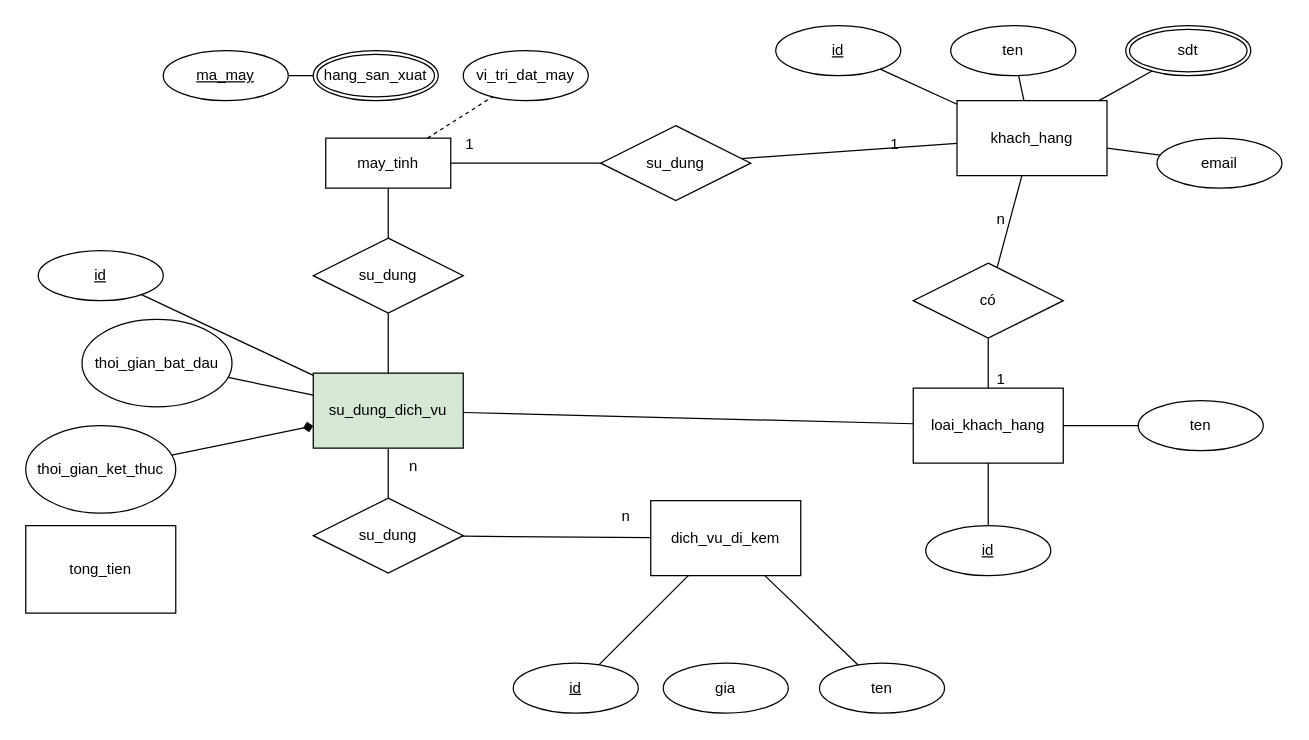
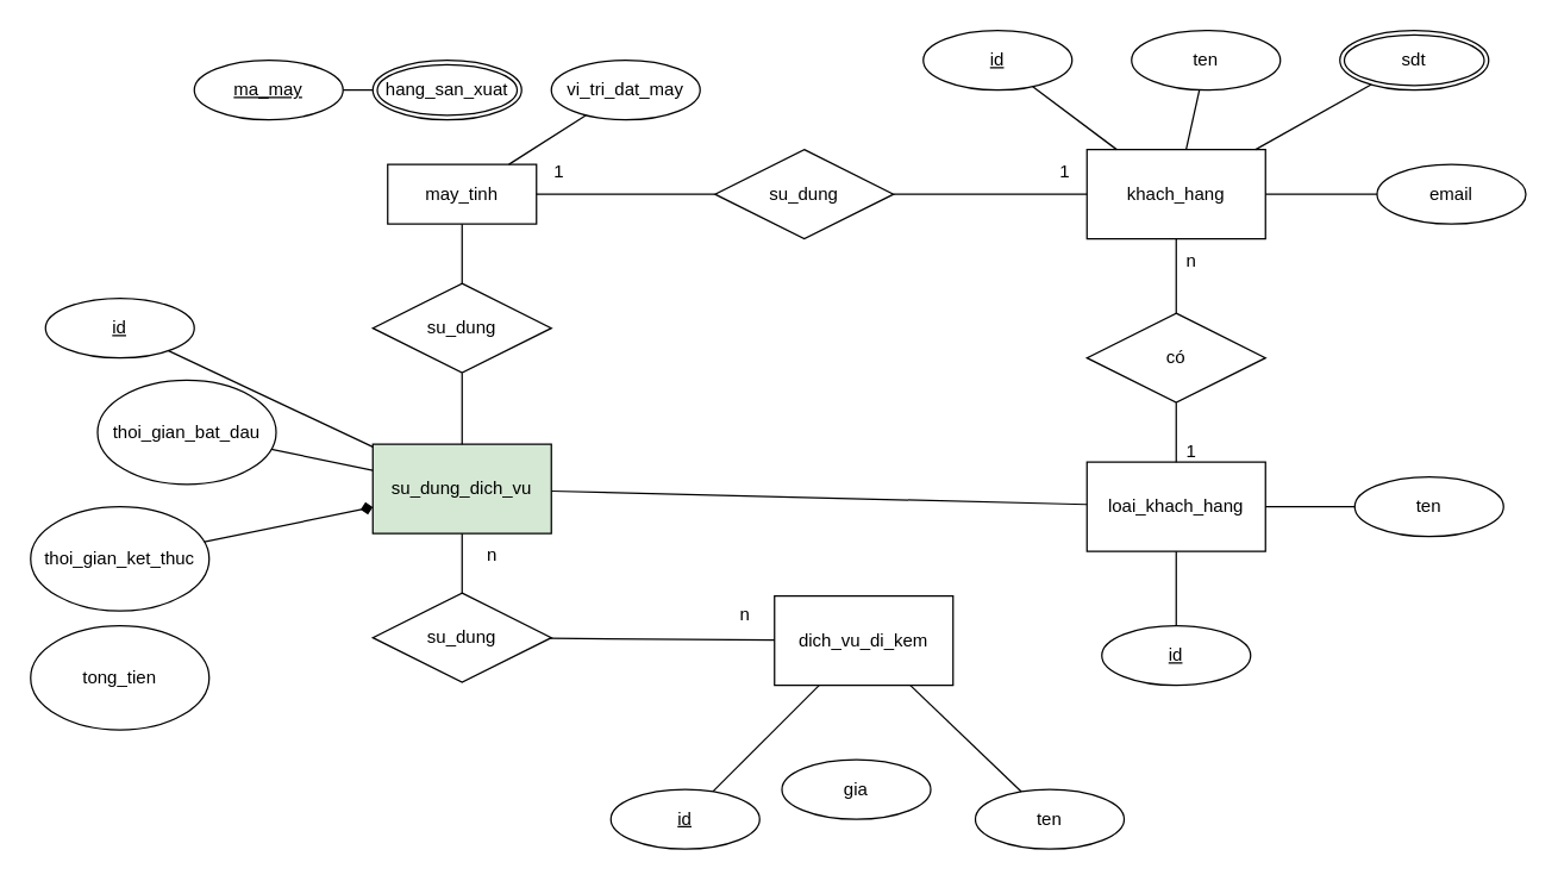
- <mxCell id="6" value="" style="endArrow=none;html=1;rounded=0;dashed=1;" edge="1" parent="1" source="2" target="4"><mxGeometry relative="1" as="geometry"><mxPoint x="324" y="108" as="sourcePoint" /><mxPoint x="393" y="160" as="targetPoint" /></mxGeometry></mxCell>
+ <mxCell id="6" value="" style="endArrow=none;html=1;rounded=0;" edge="1" parent="1" source="2" target="4"><mxGeometry relative="1" as="geometry"><mxPoint x="324" y="108" as="sourcePoint" /><mxPoint x="393" y="160" as="targetPoint" /></mxGeometry></mxCell>
- <mxCell id="12" value="khach_hang" style="whiteSpace=wrap;html=1;" vertex="1" parent="1"><mxGeometry x="765" y="80" width="120" height="60" as="geometry" /></mxCell>
+ <mxCell id="12" value="khach_hang" style="whiteSpace=wrap;html=1;" vertex="1" parent="1"><mxGeometry x="730" y="100" width="120" height="60" as="geometry" /></mxCell>
- <mxCell id="40" value="tong_tien" style="whiteSpace=wrap;html=1;align=center;rounded=0;" vertex="1" parent="1"><mxGeometry x="20" y="420" width="120" height="70" as="geometry" /></mxCell>
+ <mxCell id="40" value="tong_tien" style="ellipse;whiteSpace=wrap;html=1;align=center;" vertex="1" parent="1"><mxGeometry x="20" y="420" width="120" height="70" as="geometry" /></mxCell>
- <mxCell id="26" value="gia" style="ellipse;whiteSpace=wrap;html=1;align=center;" vertex="1" parent="1"><mxGeometry x="530" y="530" width="100" height="40" as="geometry" /></mxCell>
+ <mxCell id="26" value="gia" style="ellipse;whiteSpace=wrap;html=1;align=center;" vertex="1" parent="1"><mxGeometry x="525" y="510" width="100" height="40" as="geometry" /></mxCell>
